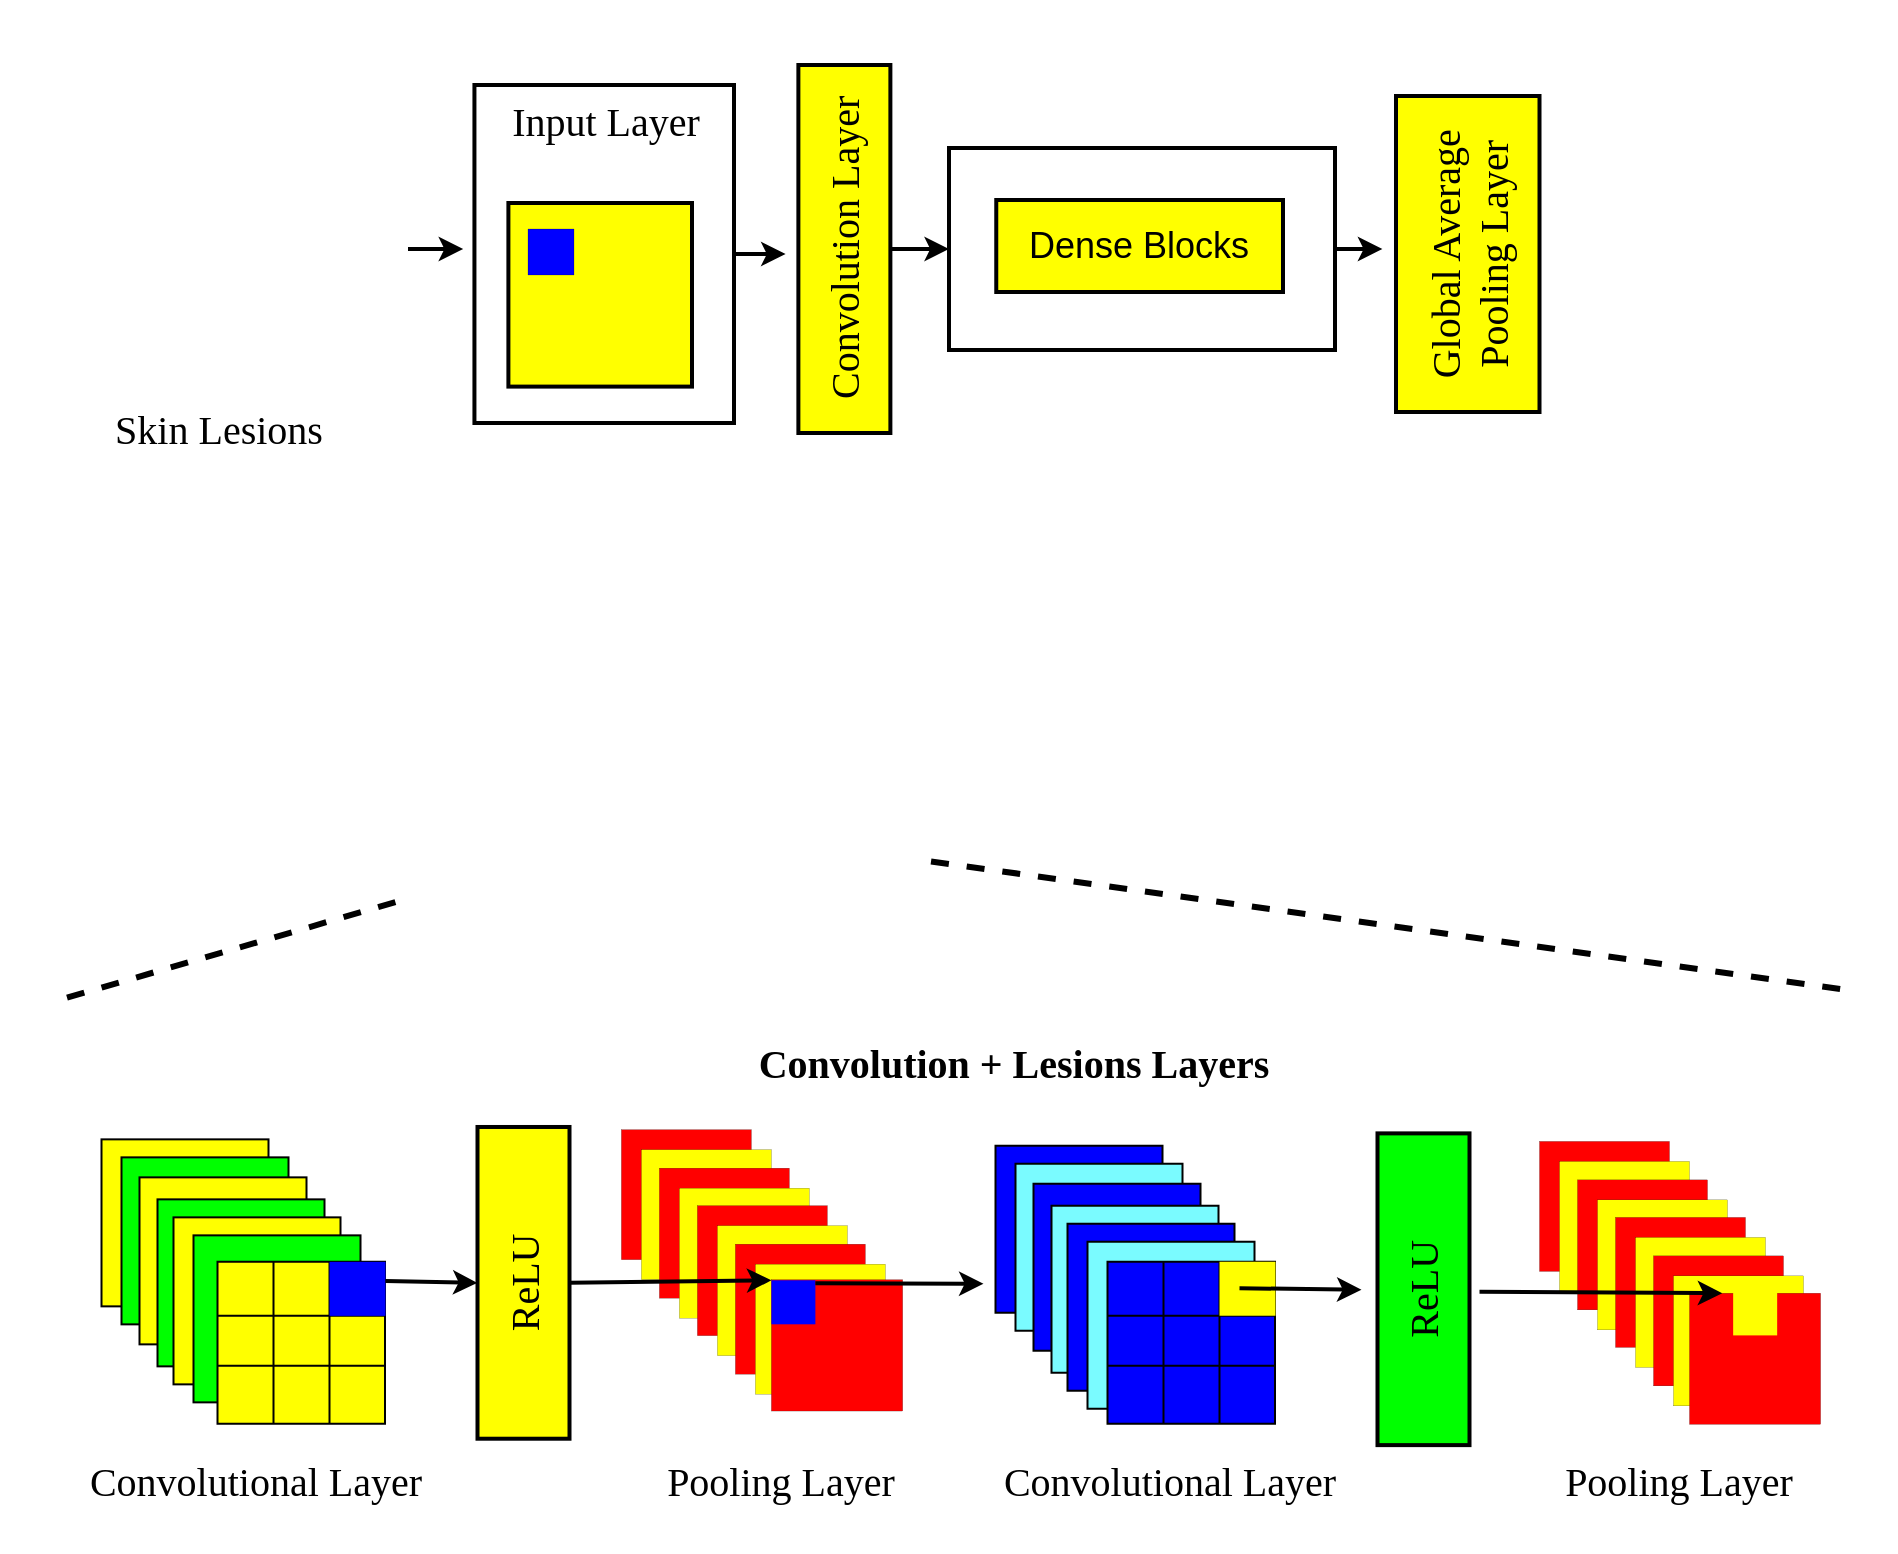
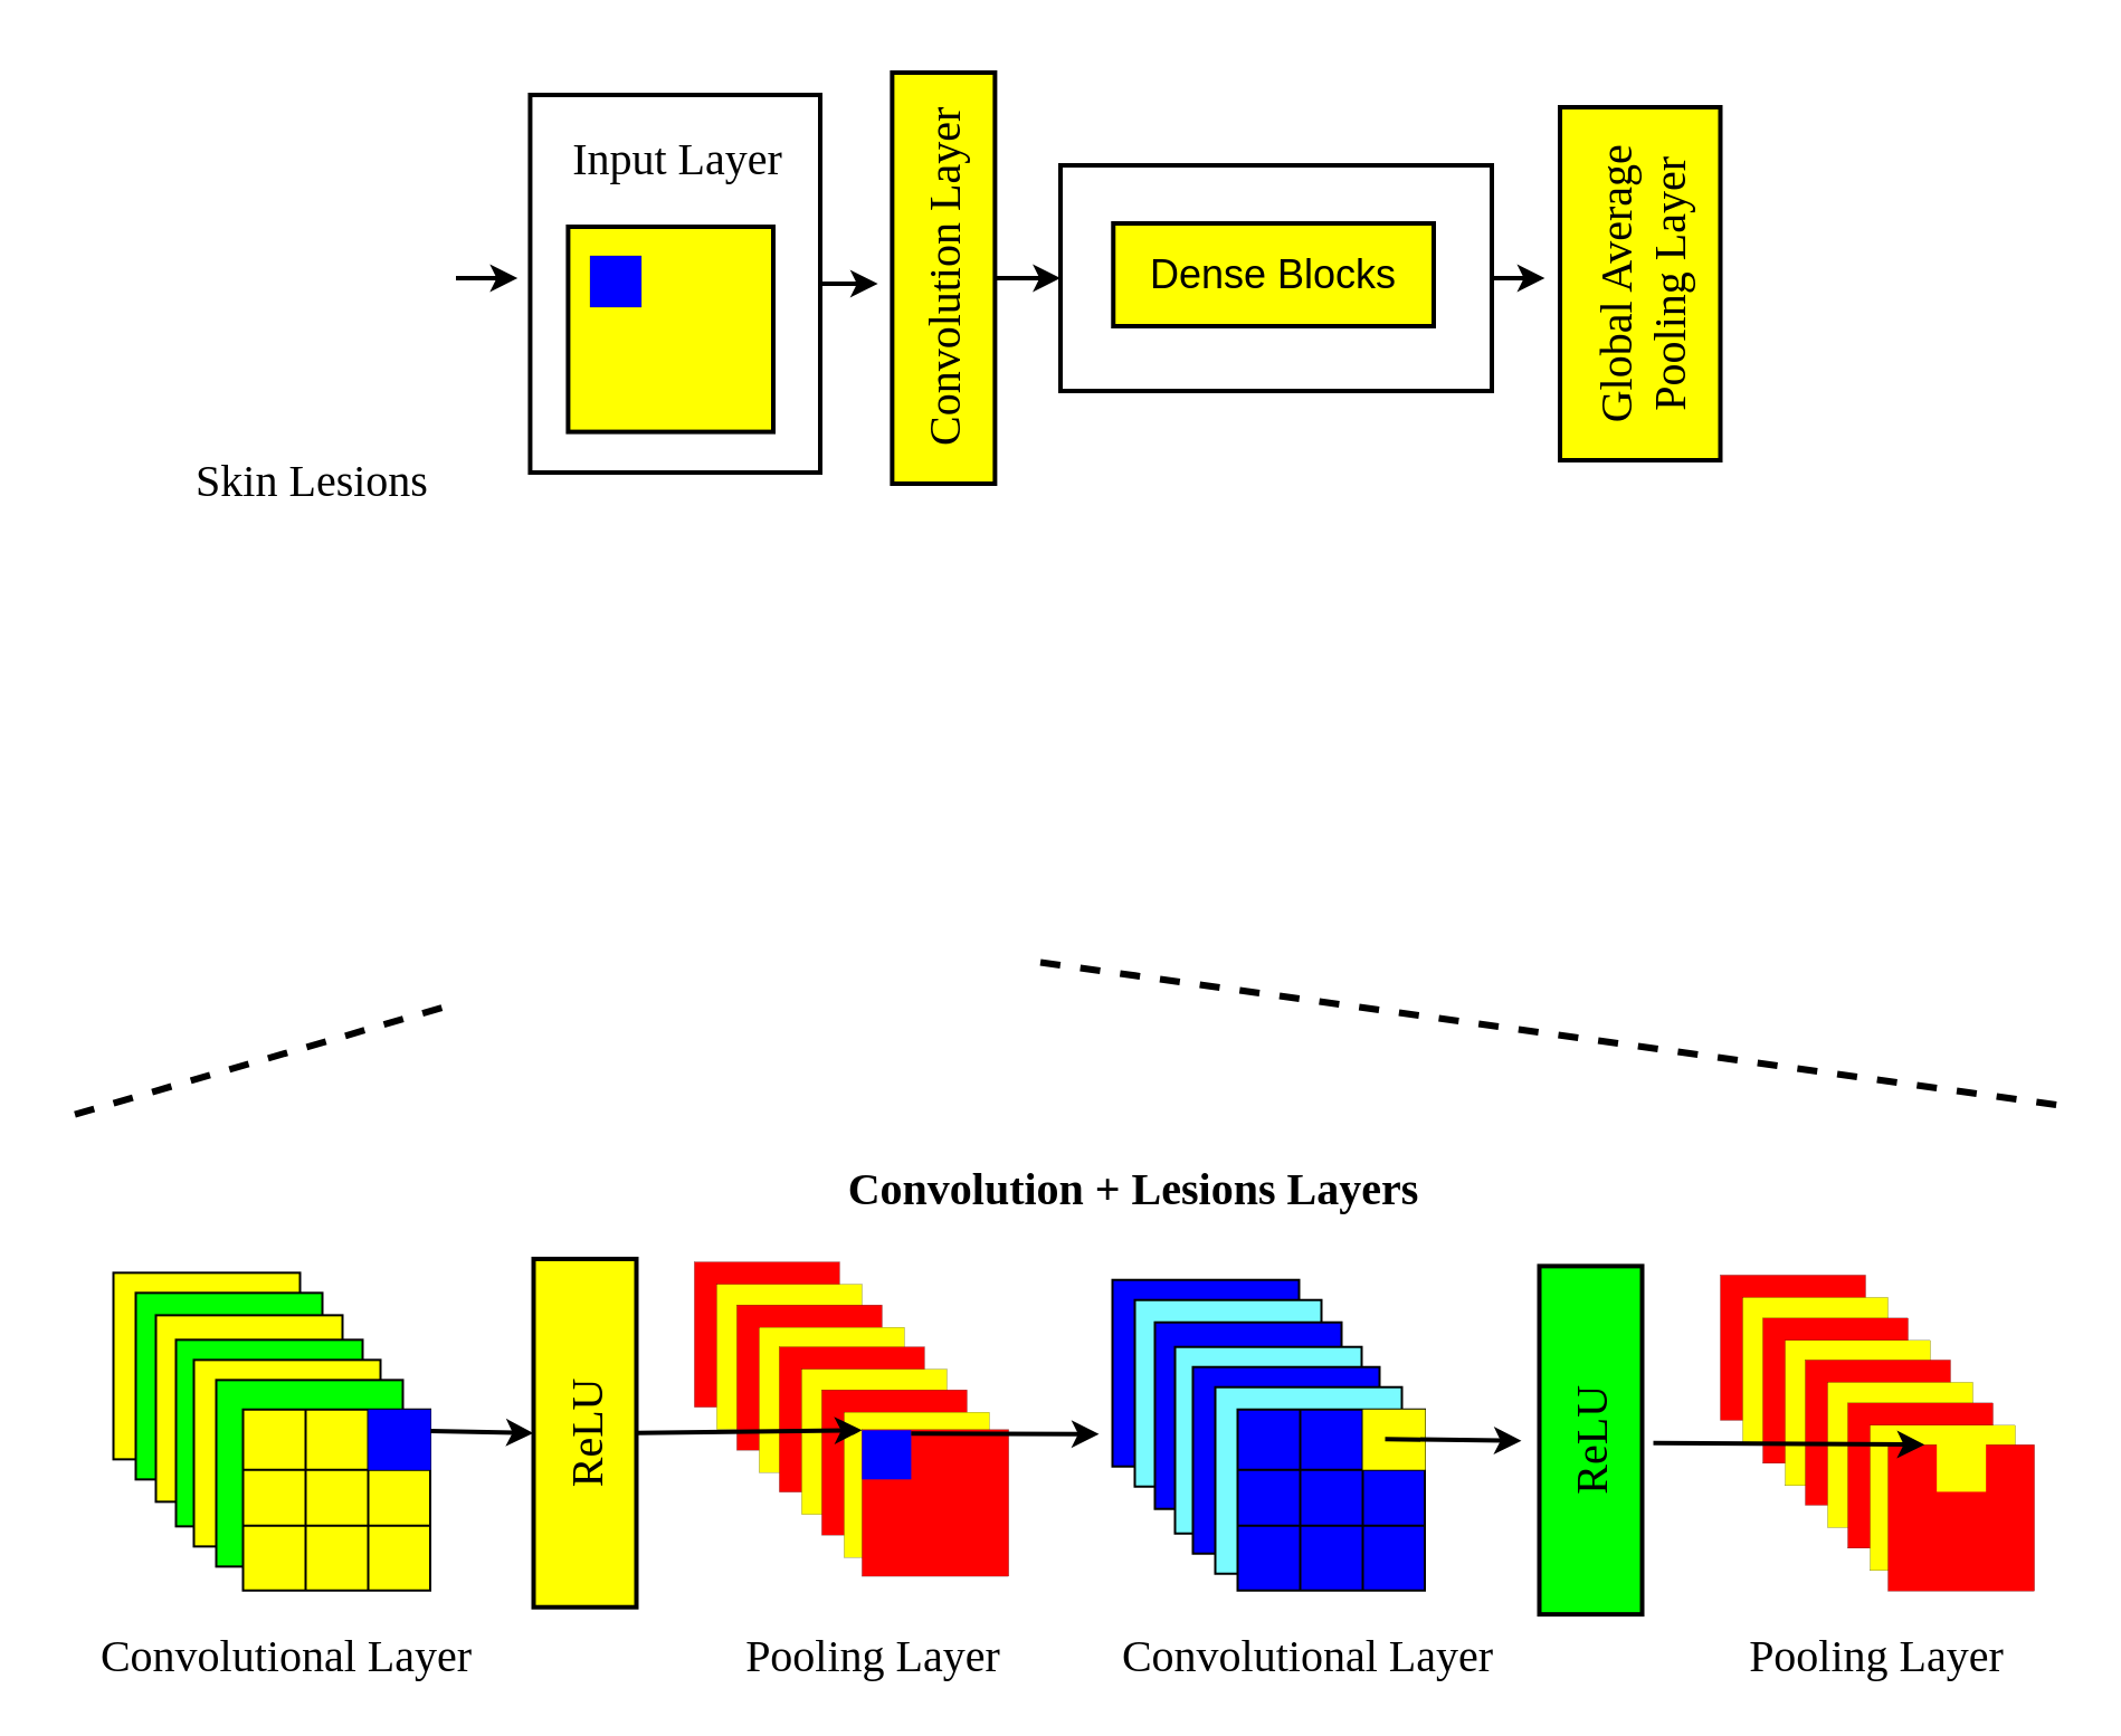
- <mxCell id="40" value="Input Layer" style="text;html=1;strokeColor=none;fillColor=none;align=center;verticalAlign=middle;whiteSpace=wrap;rounded=0;shadow=0;glass=0;sketch=0;fillStyle=auto;strokeWidth=1;fontFamily=Times New Roman;fontSize=20;" parent="1" vertex="1"><mxGeometry x="251.22" y="45" width="104" height="30" as="geometry" /></mxCell>
+ <mxCell id="40" value="Input Layer" style="text;html=1;strokeColor=none;fillColor=none;align=center;verticalAlign=middle;whiteSpace=wrap;rounded=0;shadow=0;glass=0;sketch=0;fillStyle=auto;strokeWidth=1;fontFamily=Times New Roman;fontSize=20;" parent="1" vertex="1"><mxGeometry x="251.22" y="55" width="104" height="30" as="geometry" /></mxCell>
- <mxCell id="41" value="Skin Lesions" style="text;html=1;strokeColor=none;fillColor=none;align=center;verticalAlign=middle;whiteSpace=wrap;rounded=0;shadow=0;glass=0;sketch=0;fillStyle=auto;strokeWidth=1;fontFamily=Times New Roman;fontSize=20;" parent="1" vertex="1"><mxGeometry x="27.85" y="199" width="163" height="30" as="geometry" /></mxCell>
+ <mxCell id="41" value="Skin Lesions" style="text;html=1;strokeColor=none;fillColor=none;align=center;verticalAlign=middle;whiteSpace=wrap;rounded=0;shadow=0;glass=0;sketch=0;fillStyle=auto;strokeWidth=1;fontFamily=Times New Roman;fontSize=20;" parent="1" vertex="1"><mxGeometry x="57.85" y="199" width="163" height="30" as="geometry" /></mxCell>
